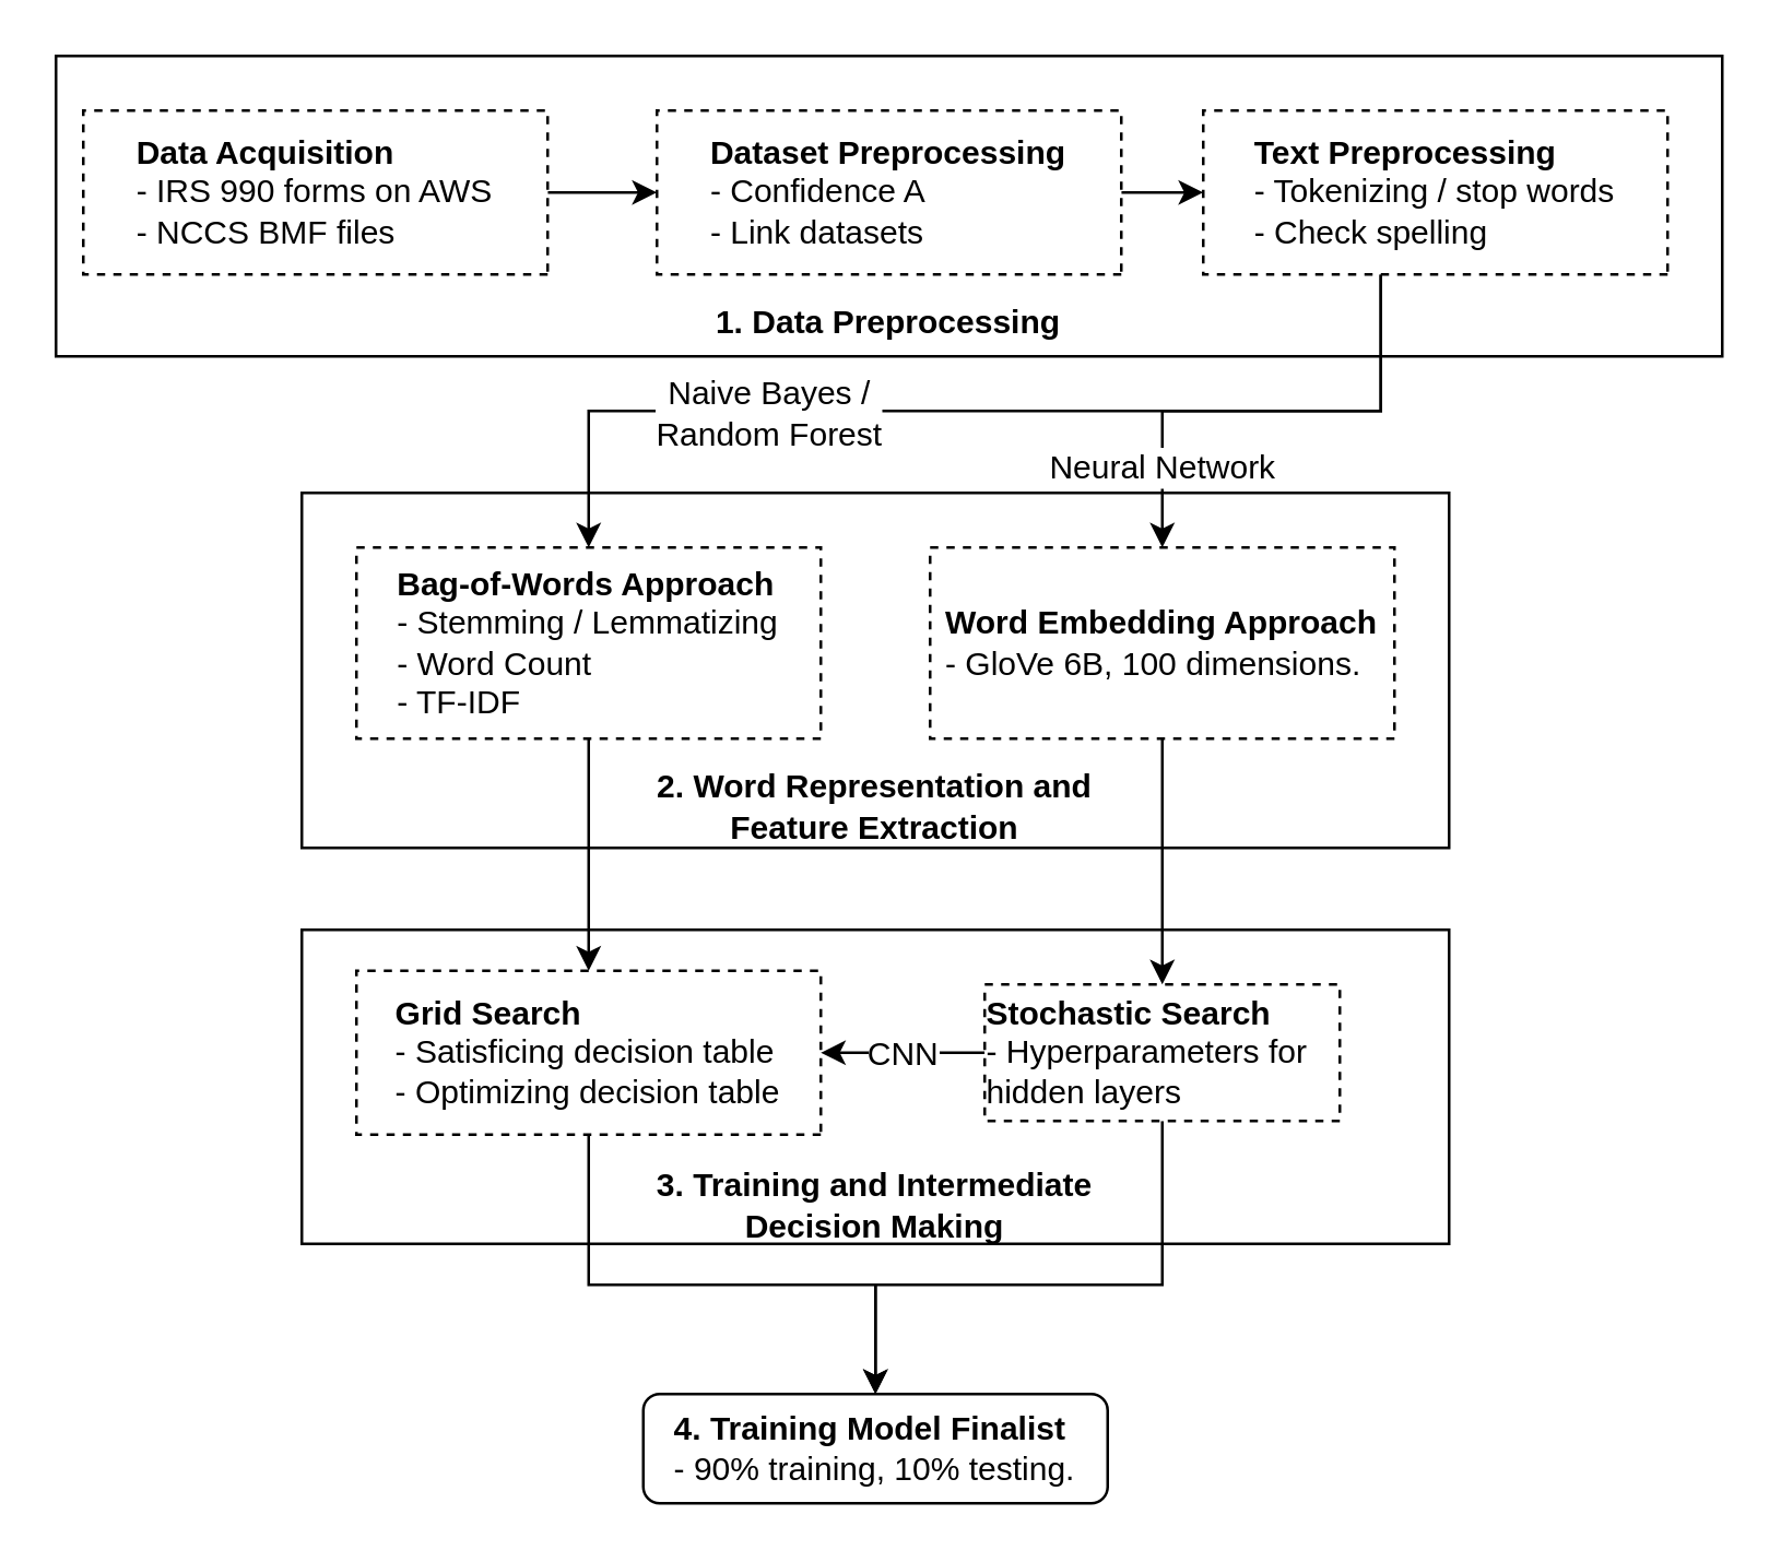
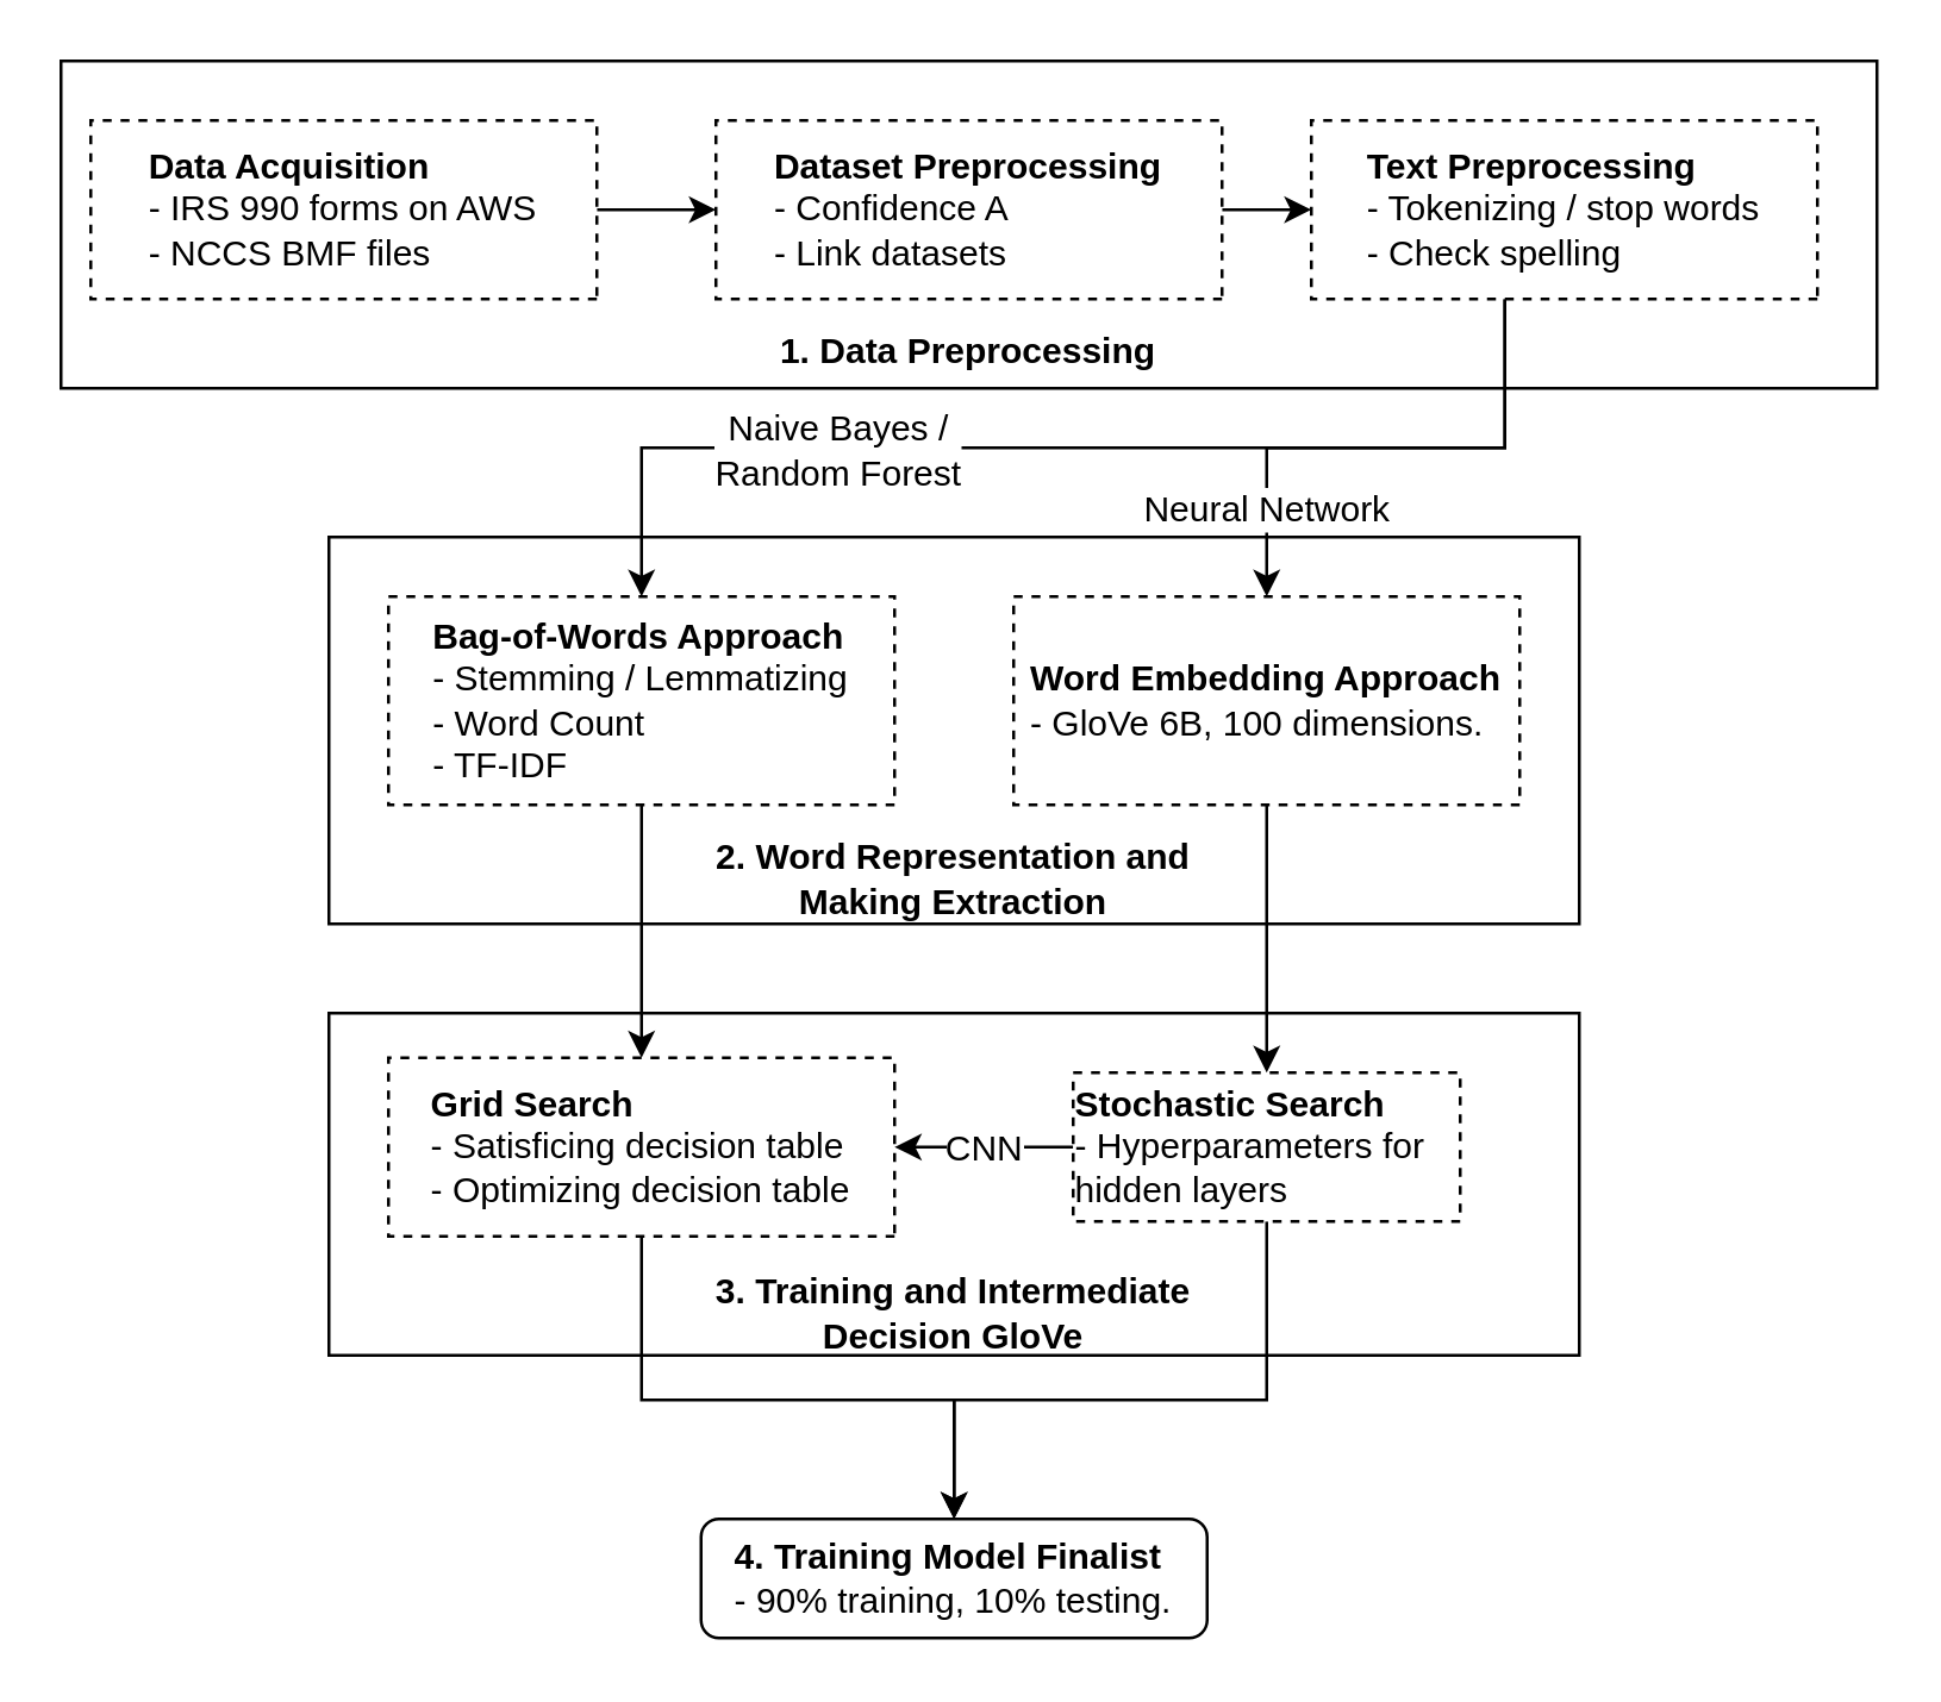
- <mxCell id="16" value="&lt;br&gt;&lt;br&gt;&lt;br&gt;&lt;br&gt;&lt;br&gt;&lt;br&gt;&lt;br&gt;&lt;b&gt;2. Word Representation and&lt;/b&gt;&lt;br&gt;&lt;b&gt;Feature Extraction&lt;/b&gt;" style="rounded=0;whiteSpace=wrap;html=1;fillColor=none;" parent="15" vertex="1"><mxGeometry width="420" height="130" as="geometry" /></mxCell>
+ <mxCell id="16" value="&lt;br&gt;&lt;br&gt;&lt;br&gt;&lt;br&gt;&lt;br&gt;&lt;br&gt;&lt;br&gt;&lt;b&gt;2. Word Representation and&lt;/b&gt;&lt;br&gt;&lt;b&gt;Making Extraction&lt;/b&gt;" style="rounded=0;whiteSpace=wrap;html=1;fillColor=none;" parent="15" vertex="1"><mxGeometry width="420" height="130" as="geometry" /></mxCell>
- <mxCell id="5" value="&lt;br&gt;&lt;br&gt;&lt;br&gt;&lt;br&gt;&lt;br&gt;&lt;br&gt;&lt;b&gt;3. Training and Intermediate&lt;br&gt;Decision Making&lt;/b&gt;&lt;br&gt;" style="rounded=0;whiteSpace=wrap;html=1;fillColor=none;" parent="4" vertex="1"><mxGeometry width="420" height="115.0" as="geometry" /></mxCell>
+ <mxCell id="5" value="&lt;br&gt;&lt;br&gt;&lt;br&gt;&lt;br&gt;&lt;br&gt;&lt;br&gt;&lt;b&gt;3. Training and Intermediate&lt;br&gt;Decision GloVe&lt;/b&gt;&lt;br&gt;" style="rounded=0;whiteSpace=wrap;html=1;fillColor=none;" parent="4" vertex="1"><mxGeometry width="420" height="115.0" as="geometry" /></mxCell>
